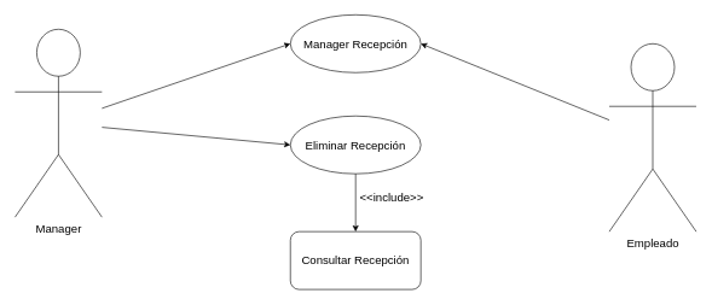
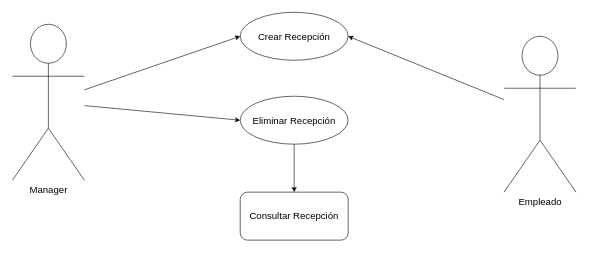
- <mxCell id="4" value="Manager Recepción" style="ellipse;whiteSpace=wrap;html=1;fontSize=16;" vertex="1" parent="1"><mxGeometry x="400" y="20" width="180" height="80" as="geometry" /></mxCell>
+ <mxCell id="4" value="Crear Recepción" style="ellipse;whiteSpace=wrap;html=1;fontSize=16;" vertex="1" parent="1"><mxGeometry x="400" y="20" width="180" height="80" as="geometry" /></mxCell>
- <mxCell id="10" value="&amp;lt;&amp;lt;include&amp;gt;&amp;gt;" style="text;html=1;strokeColor=none;fillColor=none;align=center;verticalAlign=middle;whiteSpace=wrap;rounded=0;fontSize=16;" vertex="1" parent="1"><mxGeometry x="510" y="258" width="60" height="30" as="geometry" /></mxCell>
